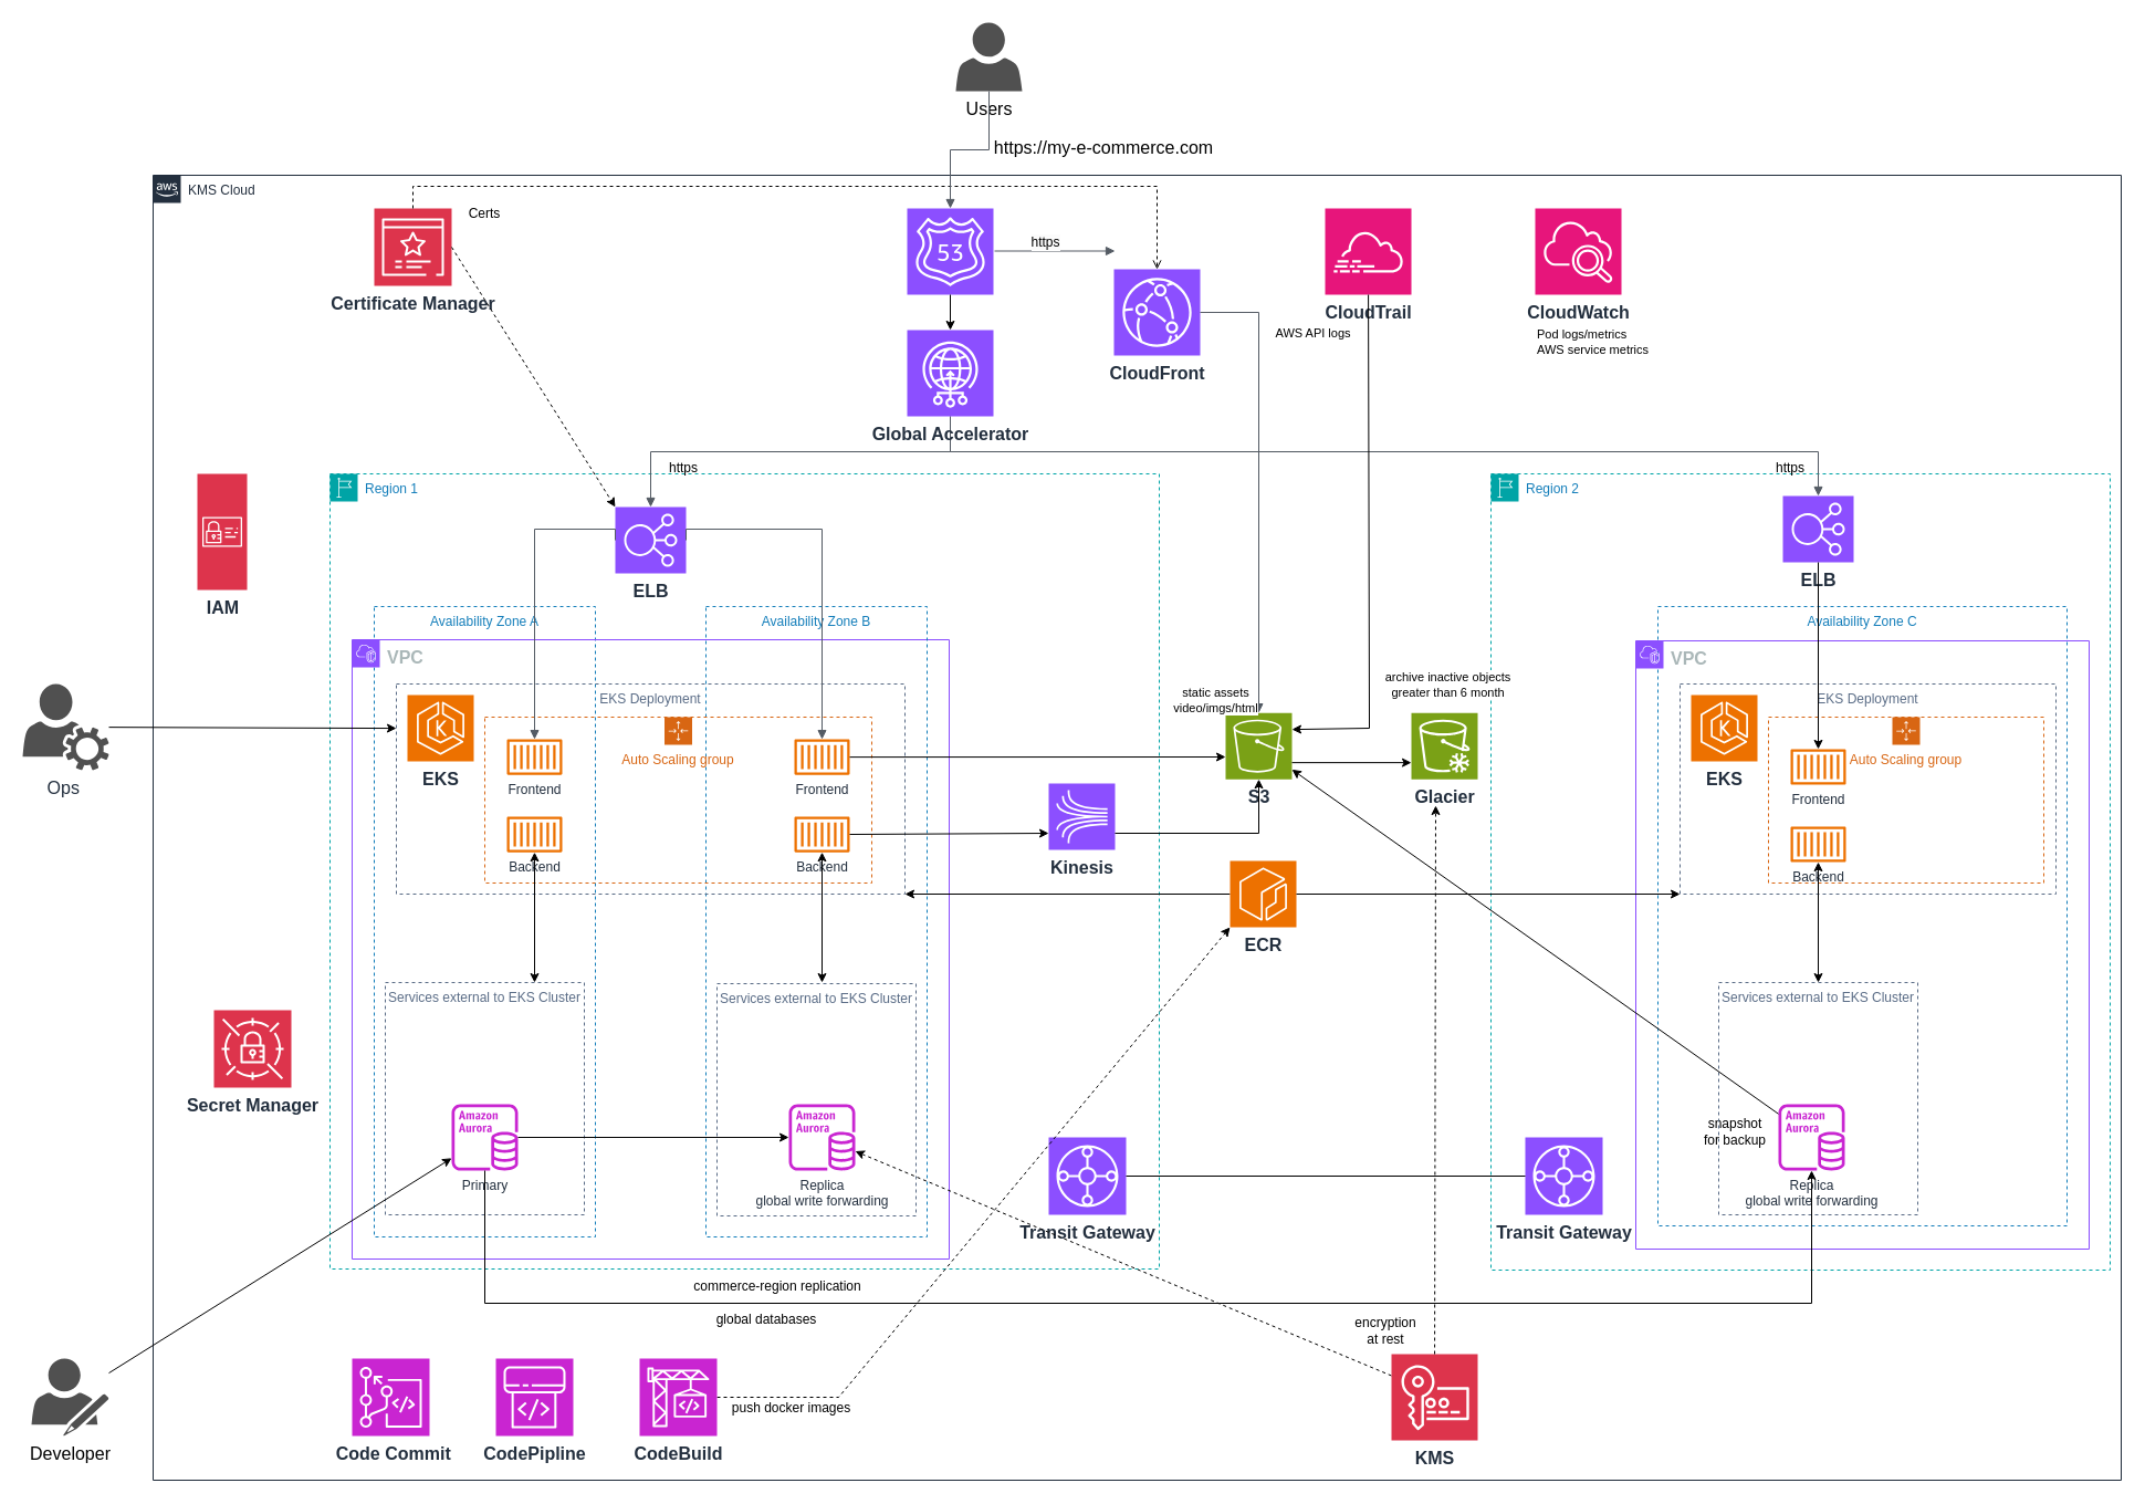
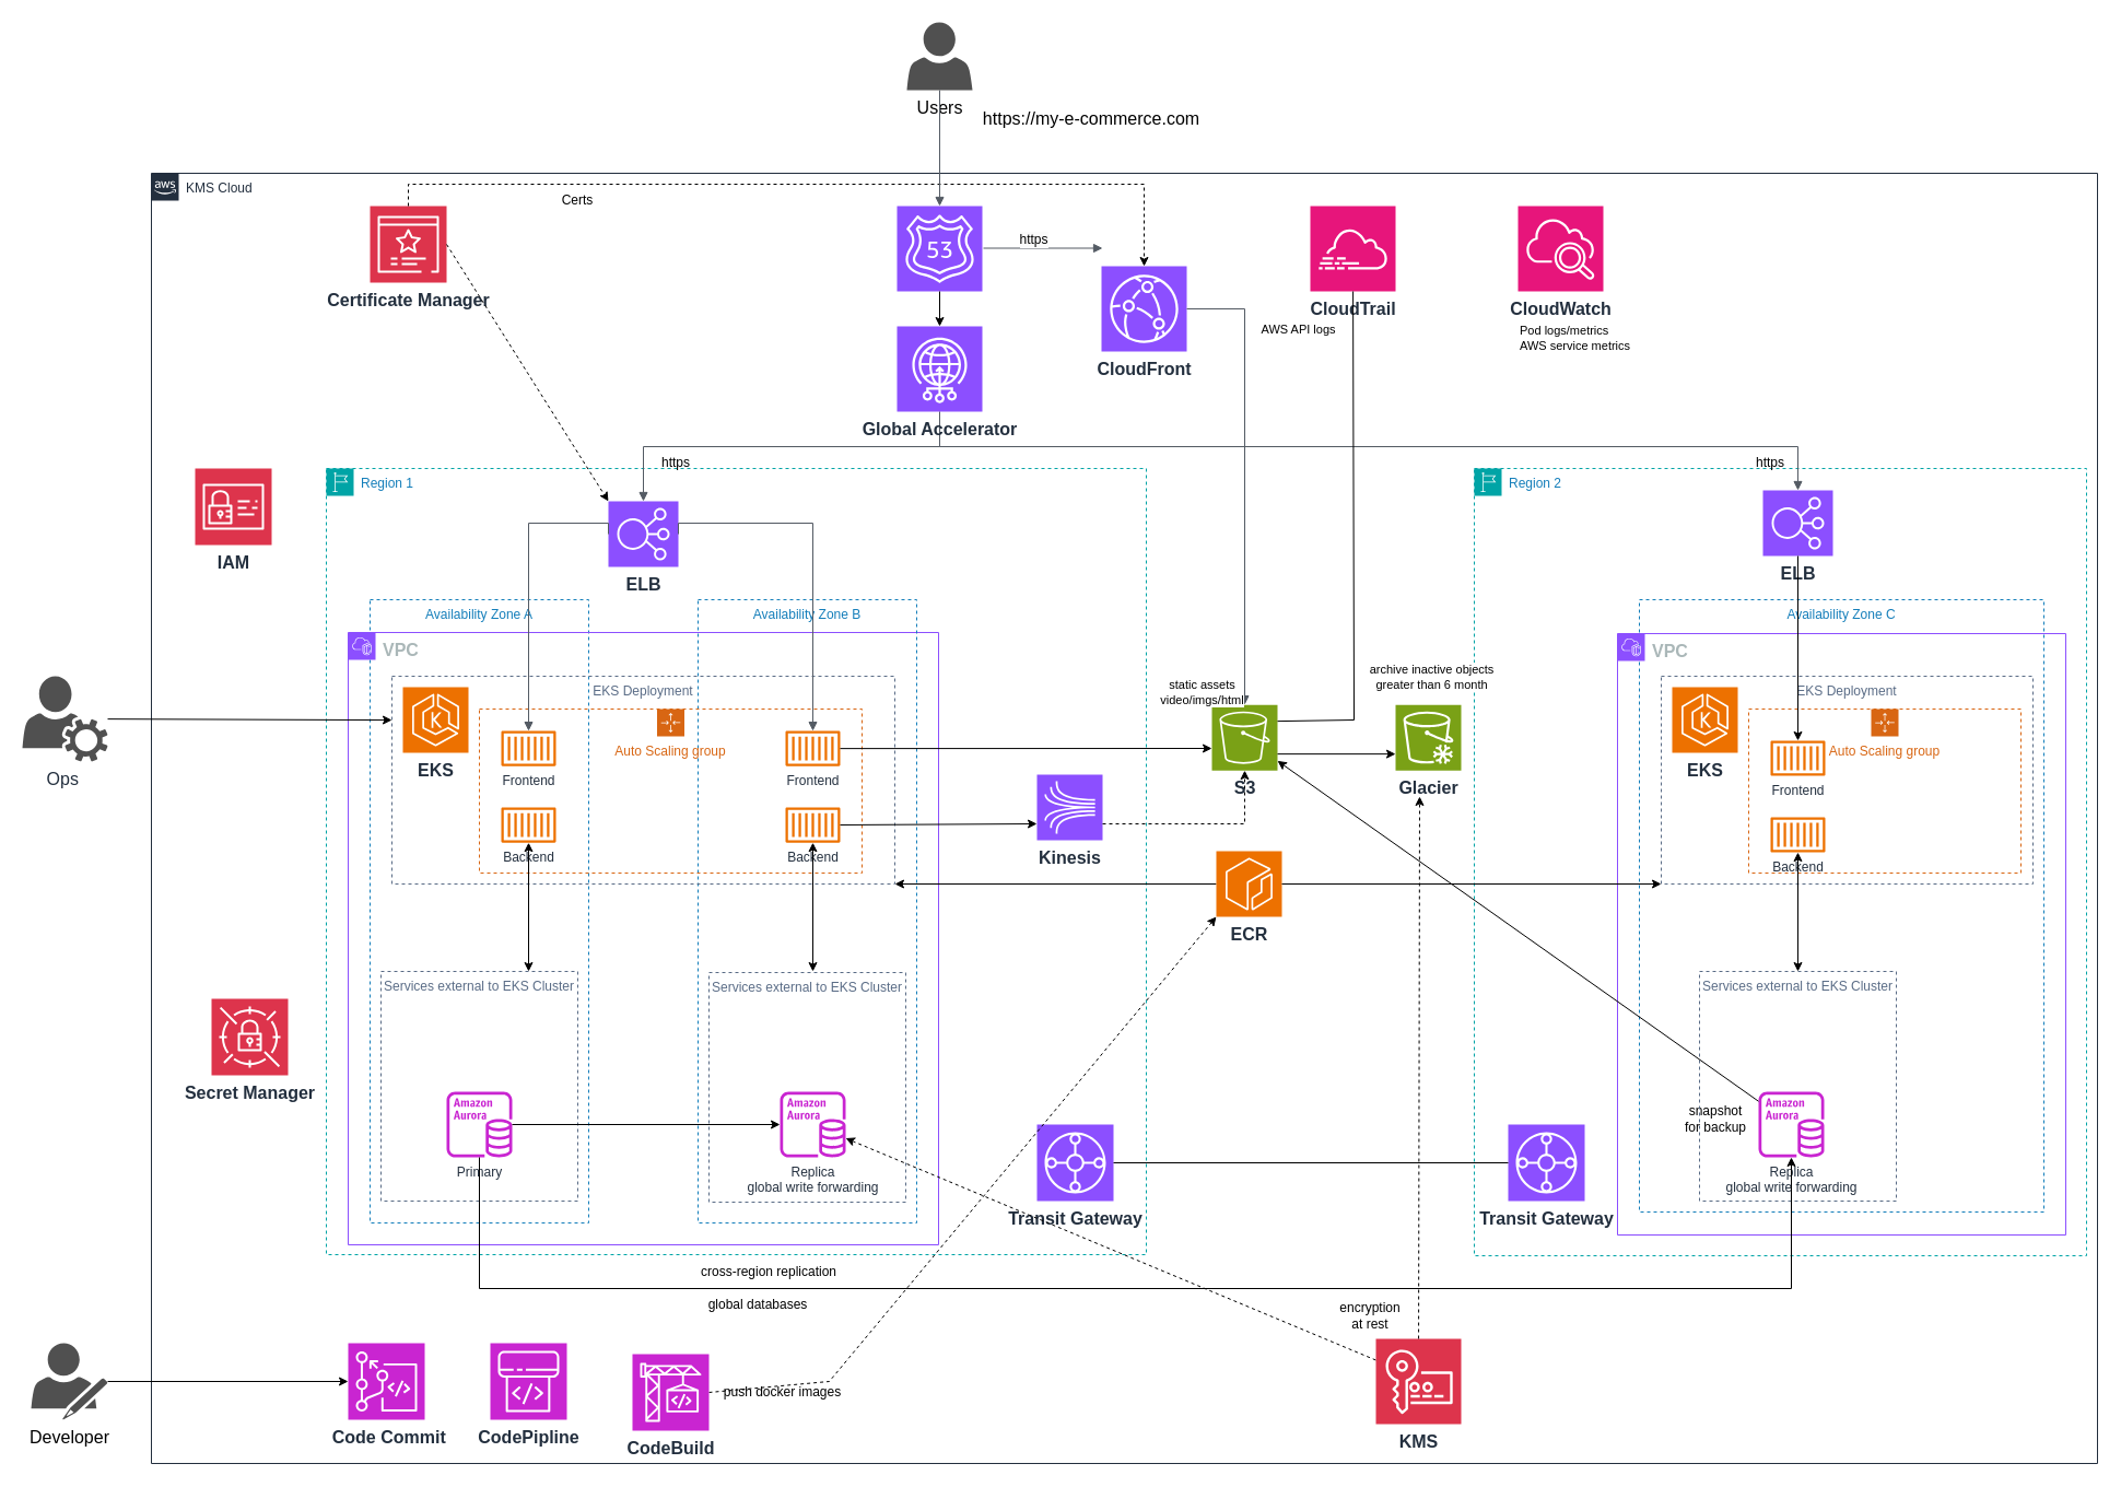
- <mxCell id="89" value="&lt;font style=&quot;font-size: 16px;&quot;&gt;Users&lt;/font&gt;" style="sketch=0;pointerEvents=1;shadow=0;dashed=0;html=1;strokeColor=none;fillColor=#505050;labelPosition=center;verticalLabelPosition=bottom;verticalAlign=top;outlineConnect=0;align=center;shape=mxgraph.office.users.user;" parent="1" vertex="1"><mxGeometry x="864" y="20" width="60" height="62" as="geometry" /></mxCell>
+ <mxCell id="89" value="&lt;font style=&quot;font-size: 16px;&quot;&gt;Users&lt;/font&gt;" style="sketch=0;pointerEvents=1;shadow=0;dashed=0;html=1;strokeColor=none;fillColor=#505050;labelPosition=center;verticalLabelPosition=bottom;verticalAlign=top;outlineConnect=0;align=center;shape=mxgraph.office.users.user;" parent="1" vertex="1"><mxGeometry x="829" y="20" width="60" height="62" as="geometry" /></mxCell>
- <mxCell id="91" value="&lt;font style=&quot;font-size: 16px;&quot;&gt;https://my-e-commerce.com&lt;/font&gt;" style="text;html=1;align=center;verticalAlign=middle;whiteSpace=wrap;rounded=0;" parent="1" vertex="1"><mxGeometry x="878" y="118" width="240" height="30" as="geometry" /></mxCell>
+ <mxCell id="91" value="&lt;font style=&quot;font-size: 16px;&quot;&gt;https://my-e-commerce.com&lt;/font&gt;" style="text;html=1;align=center;verticalAlign=middle;whiteSpace=wrap;rounded=0;" parent="1" vertex="1"><mxGeometry x="878" y="93" width="240" height="30" as="geometry" /></mxCell>
- <mxCell id="63" value="Certs" style="text;html=1;align=center;verticalAlign=middle;whiteSpace=wrap;rounded=0;" parent="2" vertex="1"><mxGeometry x="270" y="20" width="60" height="30" as="geometry" /></mxCell>
+ <mxCell id="63" value="Certs" style="text;html=1;align=center;verticalAlign=middle;whiteSpace=wrap;rounded=0;" parent="2" vertex="1"><mxGeometry x="360" y="10" width="60" height="30" as="geometry" /></mxCell>
- <mxCell id="59" value="" style="endArrow=open;html=1;rounded=0;exitX=0.5;exitY=0;exitDx=0;exitDy=0;exitPerimeter=0;entryX=0.5;entryY=0;entryDx=0;entryDy=0;entryPerimeter=0;dashed=1;" parent="2" source="58" target="45" edge="1"><mxGeometry width="50" height="50" relative="1" as="geometry"><mxPoint x="240" y="50" as="sourcePoint" /><mxPoint x="290" as="targetPoint" /><Array as="points"><mxPoint x="235" y="10" /><mxPoint x="908" y="10" /></Array></mxGeometry></mxCell>
+ <mxCell id="59" value="" style="endArrow=classic;html=1;rounded=0;exitX=0.5;exitY=0;exitDx=0;exitDy=0;exitPerimeter=0;entryX=0.5;entryY=0;entryDx=0;entryDy=0;entryPerimeter=0;dashed=1;" parent="2" source="58" target="45" edge="1"><mxGeometry width="50" height="50" relative="1" as="geometry"><mxPoint x="240" y="50" as="sourcePoint" /><mxPoint x="290" as="targetPoint" /><Array as="points"><mxPoint x="235" y="10" /><mxPoint x="908" y="10" /></Array></mxGeometry></mxCell>
- <mxCell id="3" value="&lt;font style=&quot;font-size: 16px;&quot;&gt;&lt;b&gt;IAM&lt;/b&gt;&lt;/font&gt;" style="sketch=0;points=[[0,0,0],[0.25,0,0],[0.5,0,0],[0.75,0,0],[1,0,0],[0,1,0],[0.25,1,0],[0.5,1,0],[0.75,1,0],[1,1,0],[0,0.25,0],[0,0.5,0],[0,0.75,0],[1,0.25,0],[1,0.5,0],[1,0.75,0]];outlineConnect=0;fontColor=#232F3E;fillColor=#DD344C;strokeColor=#ffffff;dashed=0;verticalLabelPosition=bottom;verticalAlign=top;align=center;html=1;fontSize=12;fontStyle=0;aspect=fixed;shape=mxgraph.aws4.resourceIcon;resIcon=mxgraph.aws4.identity_and_access_management;fontFamily=Helvetica;" parent="2" vertex="1"><mxGeometry x="40" y="270" width="45" height="105" as="geometry" /></mxCell>
+ <mxCell id="3" value="&lt;font style=&quot;font-size: 16px;&quot;&gt;&lt;b&gt;IAM&lt;/b&gt;&lt;/font&gt;" style="sketch=0;points=[[0,0,0],[0.25,0,0],[0.5,0,0],[0.75,0,0],[1,0,0],[0,1,0],[0.25,1,0],[0.5,1,0],[0.75,1,0],[1,1,0],[0,0.25,0],[0,0.5,0],[0,0.75,0],[1,0.25,0],[1,0.5,0],[1,0.75,0]];outlineConnect=0;fontColor=#232F3E;fillColor=#DD344C;strokeColor=#ffffff;dashed=0;verticalLabelPosition=bottom;verticalAlign=top;align=center;html=1;fontSize=12;fontStyle=0;aspect=fixed;shape=mxgraph.aws4.resourceIcon;resIcon=mxgraph.aws4.identity_and_access_management;fontFamily=Helvetica;" parent="2" vertex="1"><mxGeometry x="40" y="270" width="70" height="70" as="geometry" /></mxCell>
- <mxCell id="67" value="" style="endArrow=classic;html=1;rounded=0;entryX=1;entryY=0.25;entryDx=0;entryDy=0;entryPerimeter=0;" parent="2" source="47" target="48" edge="1"><mxGeometry width="50" height="50" relative="1" as="geometry"><mxPoint x="1160" y="440" as="sourcePoint" /><mxPoint x="1210" y="390" as="targetPoint" /><Array as="points"><mxPoint x="1100" y="500" /></Array></mxGeometry></mxCell>
+ <mxCell id="67" value="" style="endArrow=none;html=1;rounded=0;entryX=1;entryY=0.25;entryDx=0;entryDy=0;entryPerimeter=0;" parent="2" source="47" target="48" edge="1"><mxGeometry width="50" height="50" relative="1" as="geometry"><mxPoint x="1160" y="440" as="sourcePoint" /><mxPoint x="1210" y="390" as="targetPoint" /><Array as="points"><mxPoint x="1100" y="500" /></Array></mxGeometry></mxCell>
- <mxCell id="87" value="" style="endArrow=classic;html=1;rounded=0;exitX=1;exitY=0.75;exitDx=0;exitDy=0;exitPerimeter=0;entryX=0.5;entryY=1;entryDx=0;entryDy=0;entryPerimeter=0;" parent="2" source="42" target="48" edge="1"><mxGeometry width="50" height="50" relative="1" as="geometry"><mxPoint x="940" y="630" as="sourcePoint" /><mxPoint x="990" y="580" as="targetPoint" /><Array as="points"><mxPoint x="1000" y="595" /></Array></mxGeometry></mxCell>
+ <mxCell id="87" value="" style="endArrow=classic;html=1;rounded=0;exitX=1;exitY=0.75;exitDx=0;exitDy=0;exitPerimeter=0;entryX=0.5;entryY=1;entryDx=0;entryDy=0;entryPerimeter=0;dashed=1;" parent="2" source="42" target="48" edge="1"><mxGeometry width="50" height="50" relative="1" as="geometry"><mxPoint x="940" y="630" as="sourcePoint" /><mxPoint x="990" y="580" as="targetPoint" /><Array as="points"><mxPoint x="1000" y="595" /></Array></mxGeometry></mxCell>
- <mxCell id="94" value="" style="endArrow=classic;html=1;rounded=0;" parent="1" source="93" target="38" edge="1"><mxGeometry width="50" height="50" relative="1" as="geometry"><mxPoint x="248" y="1158" as="sourcePoint" /><mxPoint x="298" y="1108" as="targetPoint" /></mxGeometry></mxCell>
+ <mxCell id="94" value="" style="endArrow=classic;html=1;rounded=0;entryX=0;entryY=0.5;entryDx=0;entryDy=0;entryPerimeter=0;" parent="1" source="93" target="74" edge="1"><mxGeometry width="50" height="50" relative="1" as="geometry"><mxPoint x="248" y="1158" as="sourcePoint" /><mxPoint x="298" y="1108" as="targetPoint" /></mxGeometry></mxCell>
- <mxCell id="65" value="commerce-region replication" style="text;html=1;align=center;verticalAlign=middle;whiteSpace=wrap;rounded=0;" parent="2" vertex="1"><mxGeometry x="460" y="990" width="210" height="30" as="geometry" /></mxCell>
+ <mxCell id="65" value="cross-region replication" style="text;html=1;align=center;verticalAlign=middle;whiteSpace=wrap;rounded=0;" parent="2" vertex="1"><mxGeometry x="460" y="990" width="210" height="30" as="geometry" /></mxCell>
- <mxCell id="78" value="&lt;font style=&quot;font-size: 16px;&quot;&gt;&lt;b&gt;CodeBuild&lt;/b&gt;&lt;/font&gt;" style="sketch=0;points=[[0,0,0],[0.25,0,0],[0.5,0,0],[0.75,0,0],[1,0,0],[0,1,0],[0.25,1,0],[0.5,1,0],[0.75,1,0],[1,1,0],[0,0.25,0],[0,0.5,0],[0,0.75,0],[1,0.25,0],[1,0.5,0],[1,0.75,0]];outlineConnect=0;fontColor=#232F3E;fillColor=#C925D1;strokeColor=#ffffff;dashed=0;verticalLabelPosition=bottom;verticalAlign=top;align=center;html=1;fontSize=12;fontStyle=0;aspect=fixed;shape=mxgraph.aws4.resourceIcon;resIcon=mxgraph.aws4.codebuild;" parent="2" vertex="1"><mxGeometry x="440" y="1070" width="70" height="70" as="geometry" /></mxCell>
+ <mxCell id="78" value="&lt;font style=&quot;font-size: 16px;&quot;&gt;&lt;b&gt;CodeBuild&lt;/b&gt;&lt;/font&gt;" style="sketch=0;points=[[0,0,0],[0.25,0,0],[0.5,0,0],[0.75,0,0],[1,0,0],[0,1,0],[0.25,1,0],[0.5,1,0],[0.75,1,0],[1,1,0],[0,0.25,0],[0,0.5,0],[0,0.75,0],[1,0.25,0],[1,0.5,0],[1,0.75,0]];outlineConnect=0;fontColor=#232F3E;fillColor=#C925D1;strokeColor=#ffffff;dashed=0;verticalLabelPosition=bottom;verticalAlign=top;align=center;html=1;fontSize=12;fontStyle=0;aspect=fixed;shape=mxgraph.aws4.resourceIcon;resIcon=mxgraph.aws4.codebuild;" parent="2" vertex="1"><mxGeometry x="440" y="1080" width="70" height="70" as="geometry" /></mxCell>
